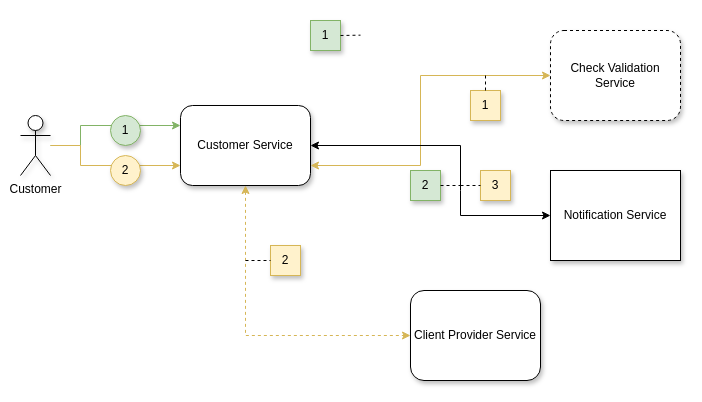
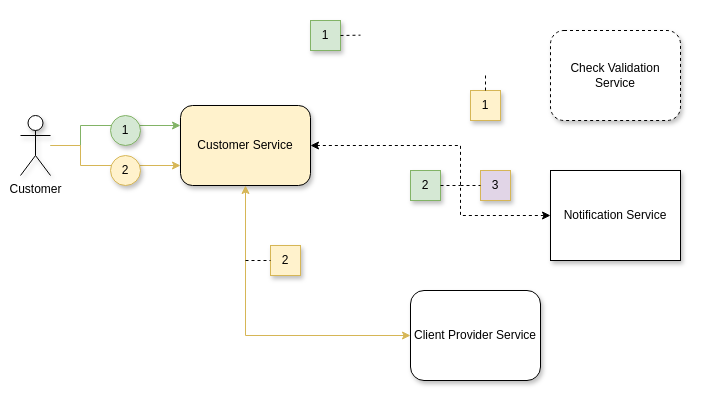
- <mxCell id="11" value="" style="endArrow=classic;startArrow=classic;html=1;rounded=0;entryX=0;entryY=0.5;entryDx=0;entryDy=0;exitX=1;exitY=0.75;exitDx=0;exitDy=0;fillColor=#fff2cc;strokeColor=#d6b656;" edge="1" parent="1" source="2" target="6"><mxGeometry width="50" height="50" relative="1" as="geometry"><mxPoint x="250" y="200" as="sourcePoint" /><mxPoint x="300" y="150" as="targetPoint" /><Array as="points"><mxPoint x="420" y="165" /><mxPoint x="420" y="75" /></Array></mxGeometry></mxCell>
- <mxCell id="2" value="Customer Service" style="rounded=1;whiteSpace=wrap;html=1;shadow=1;" vertex="1" parent="1"><mxGeometry x="180" y="105" width="130" height="80" as="geometry" /></mxCell>
+ <mxCell id="2" value="Customer Service" style="rounded=1;whiteSpace=wrap;html=1;shadow=1;fillColor=#fff2cc;" vertex="1" parent="1"><mxGeometry x="180" y="105" width="130" height="80" as="geometry" /></mxCell>
- <mxCell id="12" value="" style="endArrow=classic;startArrow=classic;html=1;rounded=0;entryX=0;entryY=0.5;entryDx=0;entryDy=0;exitX=1;exitY=0.5;exitDx=0;exitDy=0;" edge="1" parent="1" source="2" target="8"><mxGeometry width="50" height="50" relative="1" as="geometry"><mxPoint x="250" y="200" as="sourcePoint" /><mxPoint x="300" y="150" as="targetPoint" /><Array as="points"><mxPoint x="460" y="145" /><mxPoint x="460" y="190" /><mxPoint x="460" y="215" /></Array></mxGeometry></mxCell>
+ <mxCell id="12" value="" style="endArrow=classic;startArrow=classic;html=1;rounded=0;entryX=0;entryY=0.5;entryDx=0;entryDy=0;exitX=1;exitY=0.5;exitDx=0;exitDy=0;dashed=1;" edge="1" parent="1" source="2" target="8"><mxGeometry width="50" height="50" relative="1" as="geometry"><mxPoint x="250" y="200" as="sourcePoint" /><mxPoint x="300" y="150" as="targetPoint" /><Array as="points"><mxPoint x="460" y="145" /><mxPoint x="460" y="190" /><mxPoint x="460" y="215" /></Array></mxGeometry></mxCell>
- <mxCell id="22" value="3" style="whiteSpace=wrap;html=1;aspect=fixed;fillColor=#fff2cc;strokeColor=#d6b656;shadow=1;" vertex="1" parent="1"><mxGeometry x="480" y="170" width="30" height="30" as="geometry" /></mxCell>
+ <mxCell id="22" value="3" style="whiteSpace=wrap;html=1;aspect=fixed;fillColor=#e1d5e7;strokeColor=#d6b656;shadow=1;" vertex="1" parent="1"><mxGeometry x="480" y="170" width="30" height="30" as="geometry" /></mxCell>
- <mxCell id="13" value="" style="endArrow=classic;startArrow=classic;html=1;rounded=0;entryX=0;entryY=0.5;entryDx=0;entryDy=0;exitX=0.5;exitY=1;exitDx=0;exitDy=0;fillColor=#fff2cc;strokeColor=#d6b656;dashed=1;" edge="1" parent="1" source="2" target="7"><mxGeometry width="50" height="50" relative="1" as="geometry"><mxPoint x="320" y="210" as="sourcePoint" /><mxPoint x="370" y="195" as="targetPoint" /><Array as="points"><mxPoint x="245" y="335" /></Array></mxGeometry></mxCell>
+ <mxCell id="13" value="" style="endArrow=classic;startArrow=classic;html=1;rounded=0;entryX=0;entryY=0.5;entryDx=0;entryDy=0;exitX=0.5;exitY=1;exitDx=0;exitDy=0;fillColor=#fff2cc;strokeColor=#d6b656;" edge="1" parent="1" source="2" target="7"><mxGeometry width="50" height="50" relative="1" as="geometry"><mxPoint x="320" y="210" as="sourcePoint" /><mxPoint x="370" y="195" as="targetPoint" /><Array as="points"><mxPoint x="245" y="335" /></Array></mxGeometry></mxCell>
